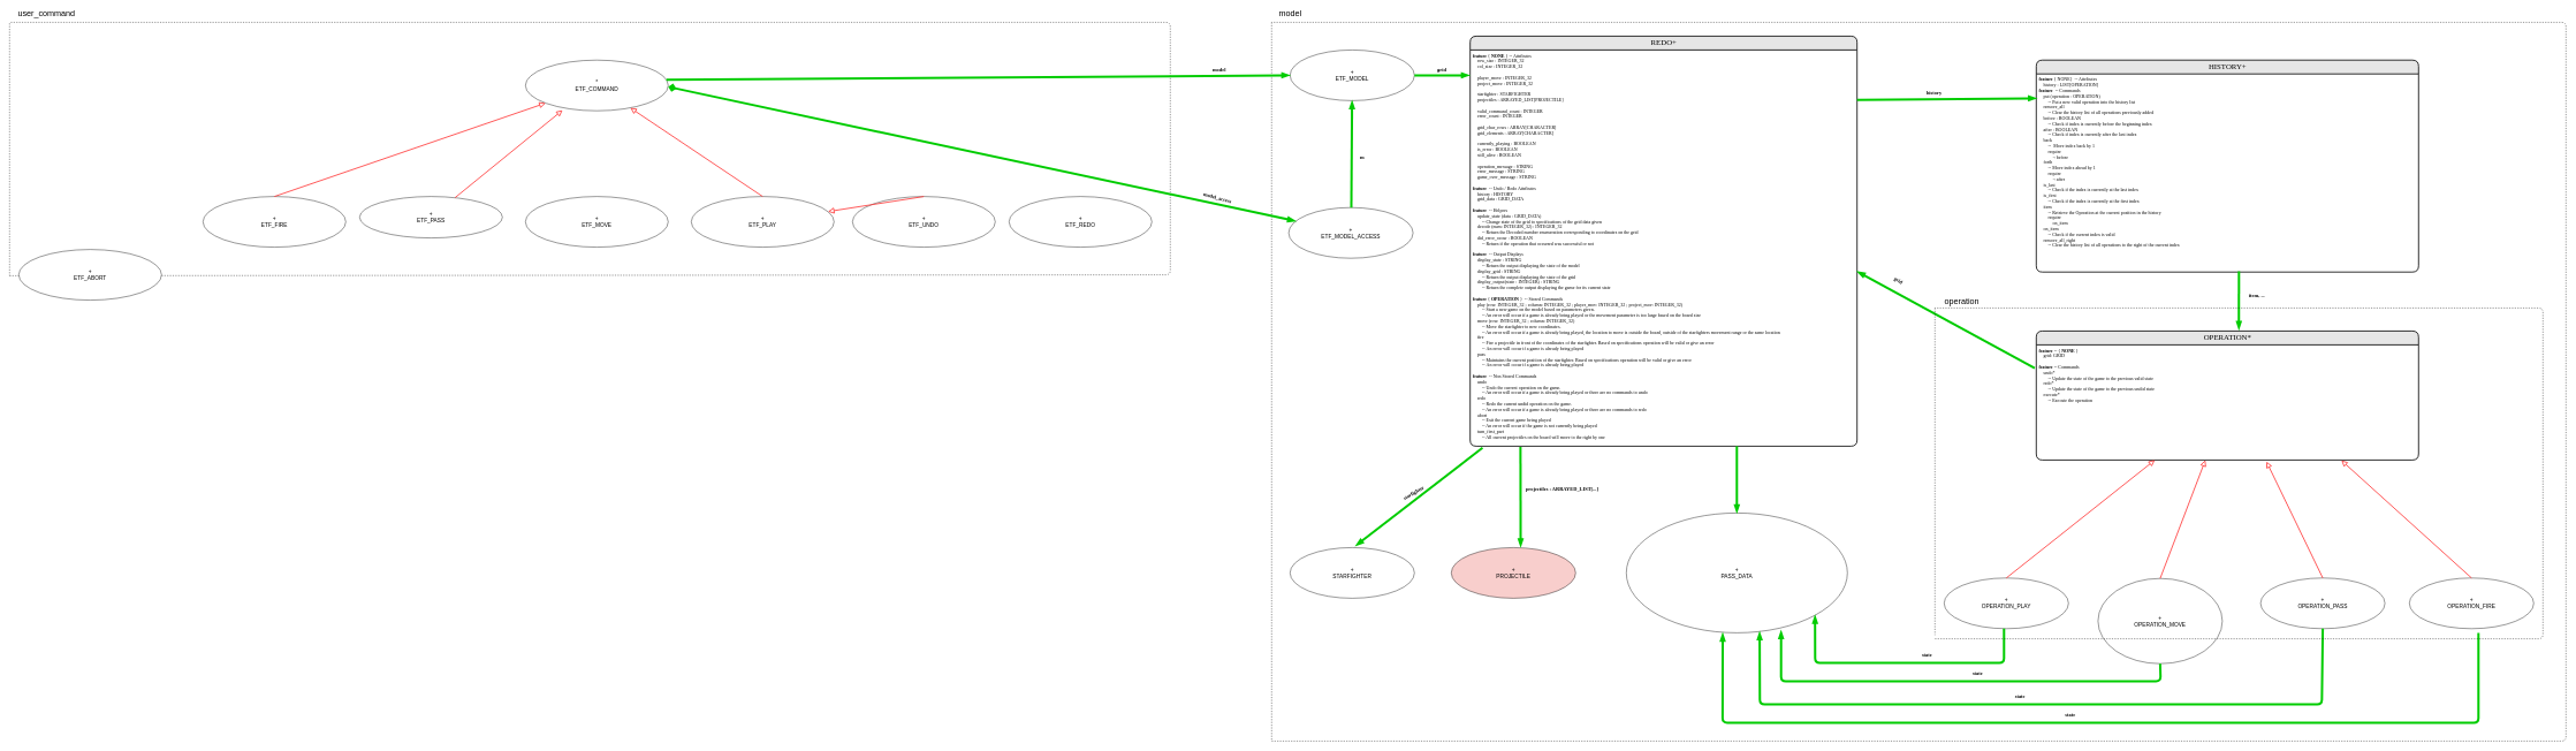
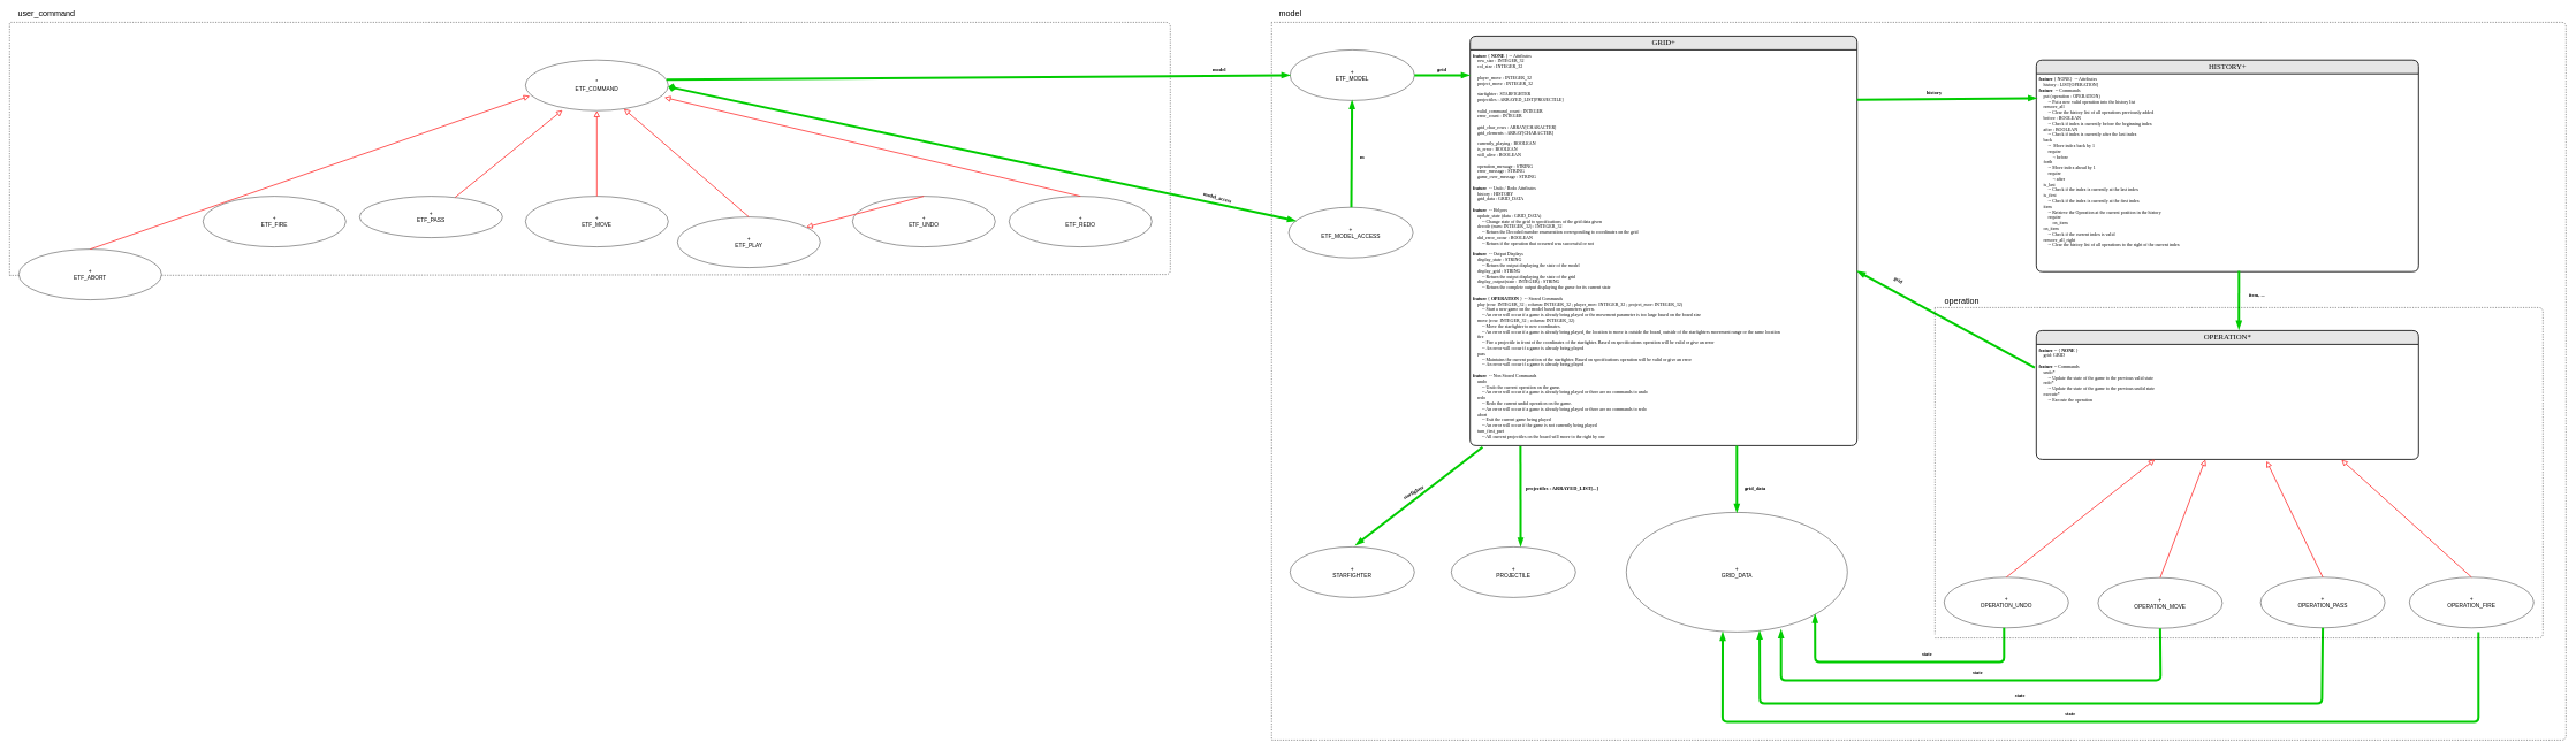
- <mxCell id="31" value="REDO+" style="swimlane;html=1;childLayout=stackLayout;horizontal=1;startSize=30;horizontalStack=0;fillColor=#E6E6E6;fontColor=#000000;rounded=1;fontSize=17;fontStyle=0;strokeWidth=2;resizeParent=0;resizeLast=1;shadow=0;dashed=0;align=center;fontFamily=Verdena;" parent="1" vertex="1"><mxGeometry x="3191" y="78" width="840" height="890" as="geometry" /></mxCell>
+ <mxCell id="31" value="GRID+" style="swimlane;html=1;childLayout=stackLayout;horizontal=1;startSize=30;horizontalStack=0;fillColor=#E6E6E6;fontColor=#000000;rounded=1;fontSize=17;fontStyle=0;strokeWidth=2;resizeParent=0;resizeLast=1;shadow=0;dashed=0;align=center;fontFamily=Verdena;" parent="1" vertex="1"><mxGeometry x="3191" y="78" width="840" height="890" as="geometry" /></mxCell>
+ <mxCell id="23" value="" style="endArrow=block;html=1;strokeColor=#FF3333;strokeWidth=2;endFill=0;endSize=9;exitX=0.5;exitY=0;exitDx=0;exitDy=0;entryX=0.972;entryY=0.739;entryDx=0;entryDy=0;entryPerimeter=0;" parent="1" source="15" target="16" edge="1"><mxGeometry width="50" height="50" relative="1" as="geometry"><mxPoint x="2330" y="408" as="sourcePoint" /><mxPoint x="2330" y="348" as="targetPoint" /></mxGeometry></mxCell>
- <mxCell id="21" value="" style="endArrow=block;html=1;strokeColor=#FF3333;strokeWidth=2;endFill=0;endSize=9;exitX=0.5;exitY=0;exitDx=0;exitDy=0;" parent="1" source="18" target="16" edge="1"><mxGeometry width="50" height="50" relative="1" as="geometry"><mxPoint x="600" y="426" as="sourcePoint" /><mxPoint x="600" y="366" as="targetPoint" /></mxGeometry></mxCell>
+ <mxCell id="26" value="" style="endArrow=block;html=1;strokeColor=#FF3333;strokeWidth=2;endFill=0;endSize=9;exitX=0.5;exitY=0;exitDx=0;exitDy=0;entryX=0.5;entryY=1;entryDx=0;entryDy=0;" parent="1" source="12" target="16" edge="1"><mxGeometry width="50" height="50" relative="1" as="geometry"><mxPoint x="1270" y="408" as="sourcePoint" /><mxPoint x="1270" y="348" as="targetPoint" /></mxGeometry></mxCell>
+ <mxCell id="20" value="" style="endArrow=block;html=1;strokeColor=#FF3333;strokeWidth=2;endFill=0;endSize=9;exitX=0.5;exitY=0;exitDx=0;exitDy=0;entryX=0.032;entryY=0.709;entryDx=0;entryDy=0;entryPerimeter=0;" parent="1" source="19" target="16" edge="1"><mxGeometry width="50" height="50" relative="1" as="geometry"><mxPoint x="400" y="368" as="sourcePoint" /><mxPoint x="400" y="308" as="targetPoint" /></mxGeometry></mxCell>
- <mxCell id="17" value="+&lt;br&gt;ETF_PLAY" style="ellipse;whiteSpace=wrap;html=1;" parent="1" vertex="1"><mxGeometry x="1500" y="426" width="310" height="110" as="geometry" /></mxCell>
+ <mxCell id="17" value="+&lt;br&gt;ETF_PLAY" style="ellipse;whiteSpace=wrap;html=1;" parent="1" vertex="1"><mxGeometry x="1470" y="471" width="310" height="110" as="geometry" /></mxCell>
+ <mxCell id="65" value="&lt;b&gt;&lt;font style=&quot;font-size: 11px&quot;&gt;grid_data&lt;/font&gt;&lt;/b&gt;" style="text;html=1;fontSize=10;fontFamily=Verdena;" parent="1" vertex="1"><mxGeometry x="3785" y="1048" width="62" height="20" as="geometry" /></mxCell>
- <mxCell id="33" value="+&lt;br&gt;PROJECTILE" style="ellipse;whiteSpace=wrap;html=1;fillColor=#f8cecc;" parent="1" vertex="1"><mxGeometry x="3150" y="1188" width="270" height="110" as="geometry" /></mxCell>
+ <mxCell id="33" value="+&lt;br&gt;PROJECTILE" style="ellipse;whiteSpace=wrap;html=1;" parent="1" vertex="1"><mxGeometry x="3150" y="1188" width="270" height="110" as="geometry" /></mxCell>
- <mxCell id="43" value="+&lt;br&gt;PASS_DATA" style="ellipse;whiteSpace=wrap;html=1;" parent="1" vertex="1"><mxGeometry x="3530" y="1113" width="480" height="260" as="geometry" /></mxCell>
+ <mxCell id="43" value="+&lt;br&gt;GRID_DATA" style="ellipse;whiteSpace=wrap;html=1;" parent="1" vertex="1"><mxGeometry x="3530" y="1113" width="480" height="260" as="geometry" /></mxCell>
- <mxCell id="38" value="+&lt;br&gt;OPERATION_PLAY" style="ellipse;whiteSpace=wrap;html=1;" parent="1" vertex="1"><mxGeometry x="4220" y="1254" width="270" height="110" as="geometry" /></mxCell>
+ <mxCell id="38" value="+&lt;br&gt;OPERATION_UNDO" style="ellipse;whiteSpace=wrap;html=1;" parent="1" vertex="1"><mxGeometry x="4220" y="1254" width="270" height="110" as="geometry" /></mxCell>
- <mxCell id="37" value="+&lt;br&gt;OPERATION_MOVE" style="ellipse;whiteSpace=wrap;html=1;" parent="1" vertex="1"><mxGeometry x="4554" y="1255" width="270" height="185" as="geometry" /></mxCell>
+ <mxCell id="37" value="+&lt;br&gt;OPERATION_MOVE" style="ellipse;whiteSpace=wrap;html=1;" parent="1" vertex="1"><mxGeometry x="4554" y="1255" width="270" height="110" as="geometry" /></mxCell>
